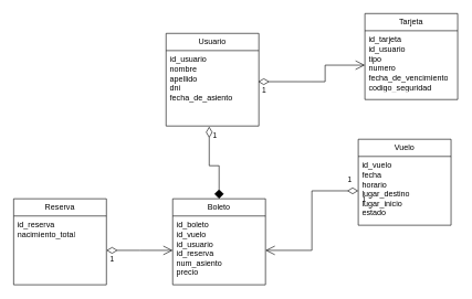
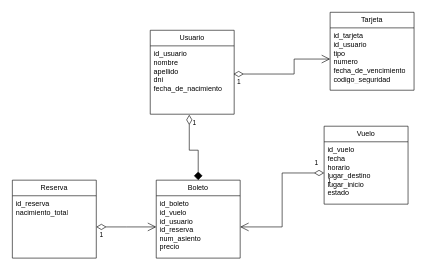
- <mxCell id="3" value="id_usuario&lt;div&gt;nombre&lt;/div&gt;&lt;div&gt;apellido&lt;/div&gt;&lt;div&gt;dni&lt;/div&gt;&lt;div&gt;fecha_de_asiento&lt;br&gt;&lt;/div&gt;&lt;div&gt;&lt;br&gt;&lt;/div&gt;" style="text;strokeColor=none;fillColor=none;align=left;verticalAlign=top;spacingLeft=4;spacingRight=4;overflow=hidden;rotatable=0;points=[[0,0.5],[1,0.5]];portConstraint=eastwest;whiteSpace=wrap;html=1;" vertex="1" parent="2"><mxGeometry y="26" width="140" height="114" as="geometry" /></mxCell>
+ <mxCell id="3" value="id_usuario&lt;div&gt;nombre&lt;/div&gt;&lt;div&gt;apellido&lt;/div&gt;&lt;div&gt;dni&lt;/div&gt;&lt;div&gt;fecha_de_nacimiento&lt;br&gt;&lt;/div&gt;&lt;div&gt;&lt;br&gt;&lt;/div&gt;" style="text;strokeColor=none;fillColor=none;align=left;verticalAlign=top;spacingLeft=4;spacingRight=4;overflow=hidden;rotatable=0;points=[[0,0.5],[1,0.5]];portConstraint=eastwest;whiteSpace=wrap;html=1;" vertex="1" parent="2"><mxGeometry y="26" width="140" height="114" as="geometry" /></mxCell>
